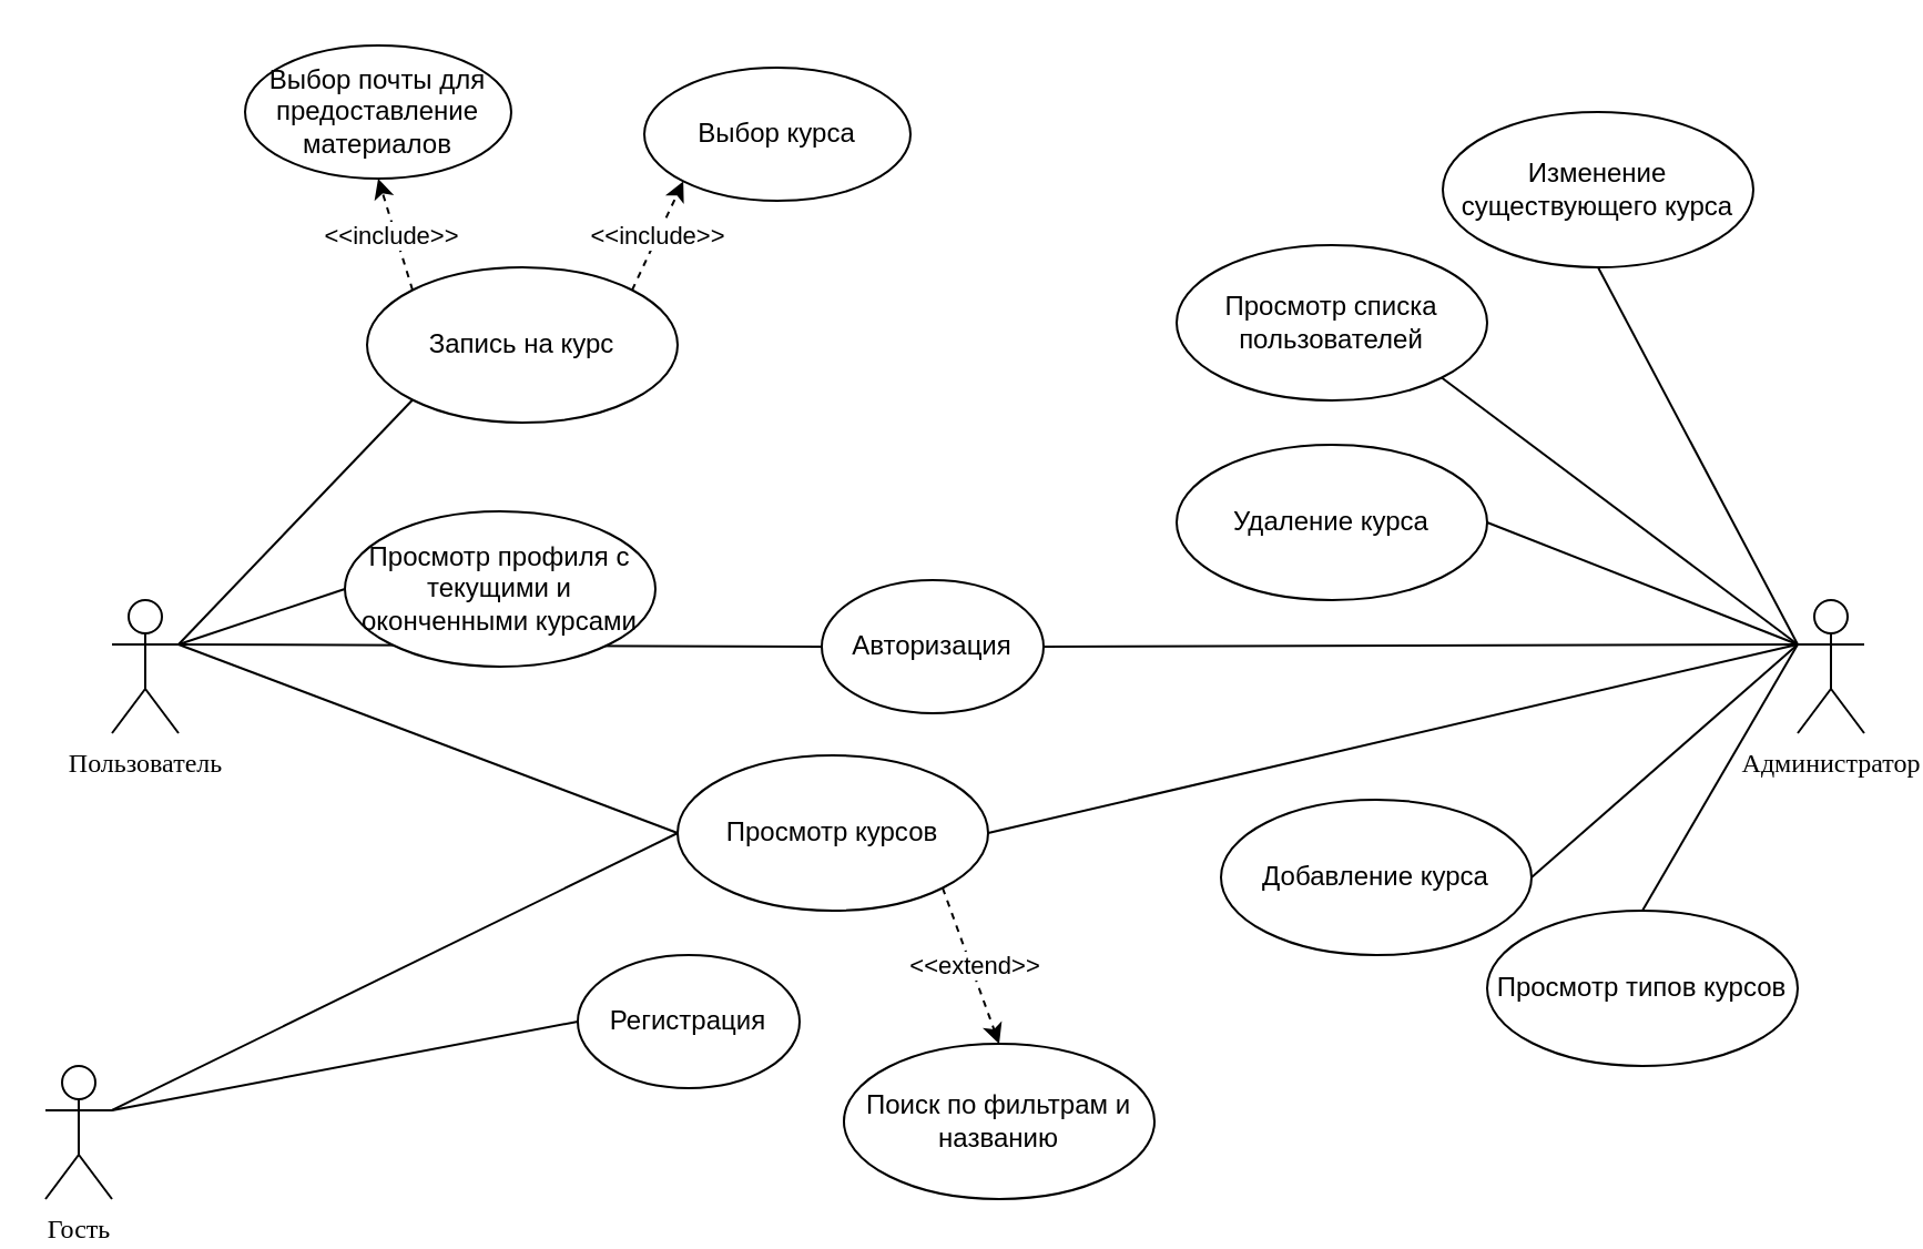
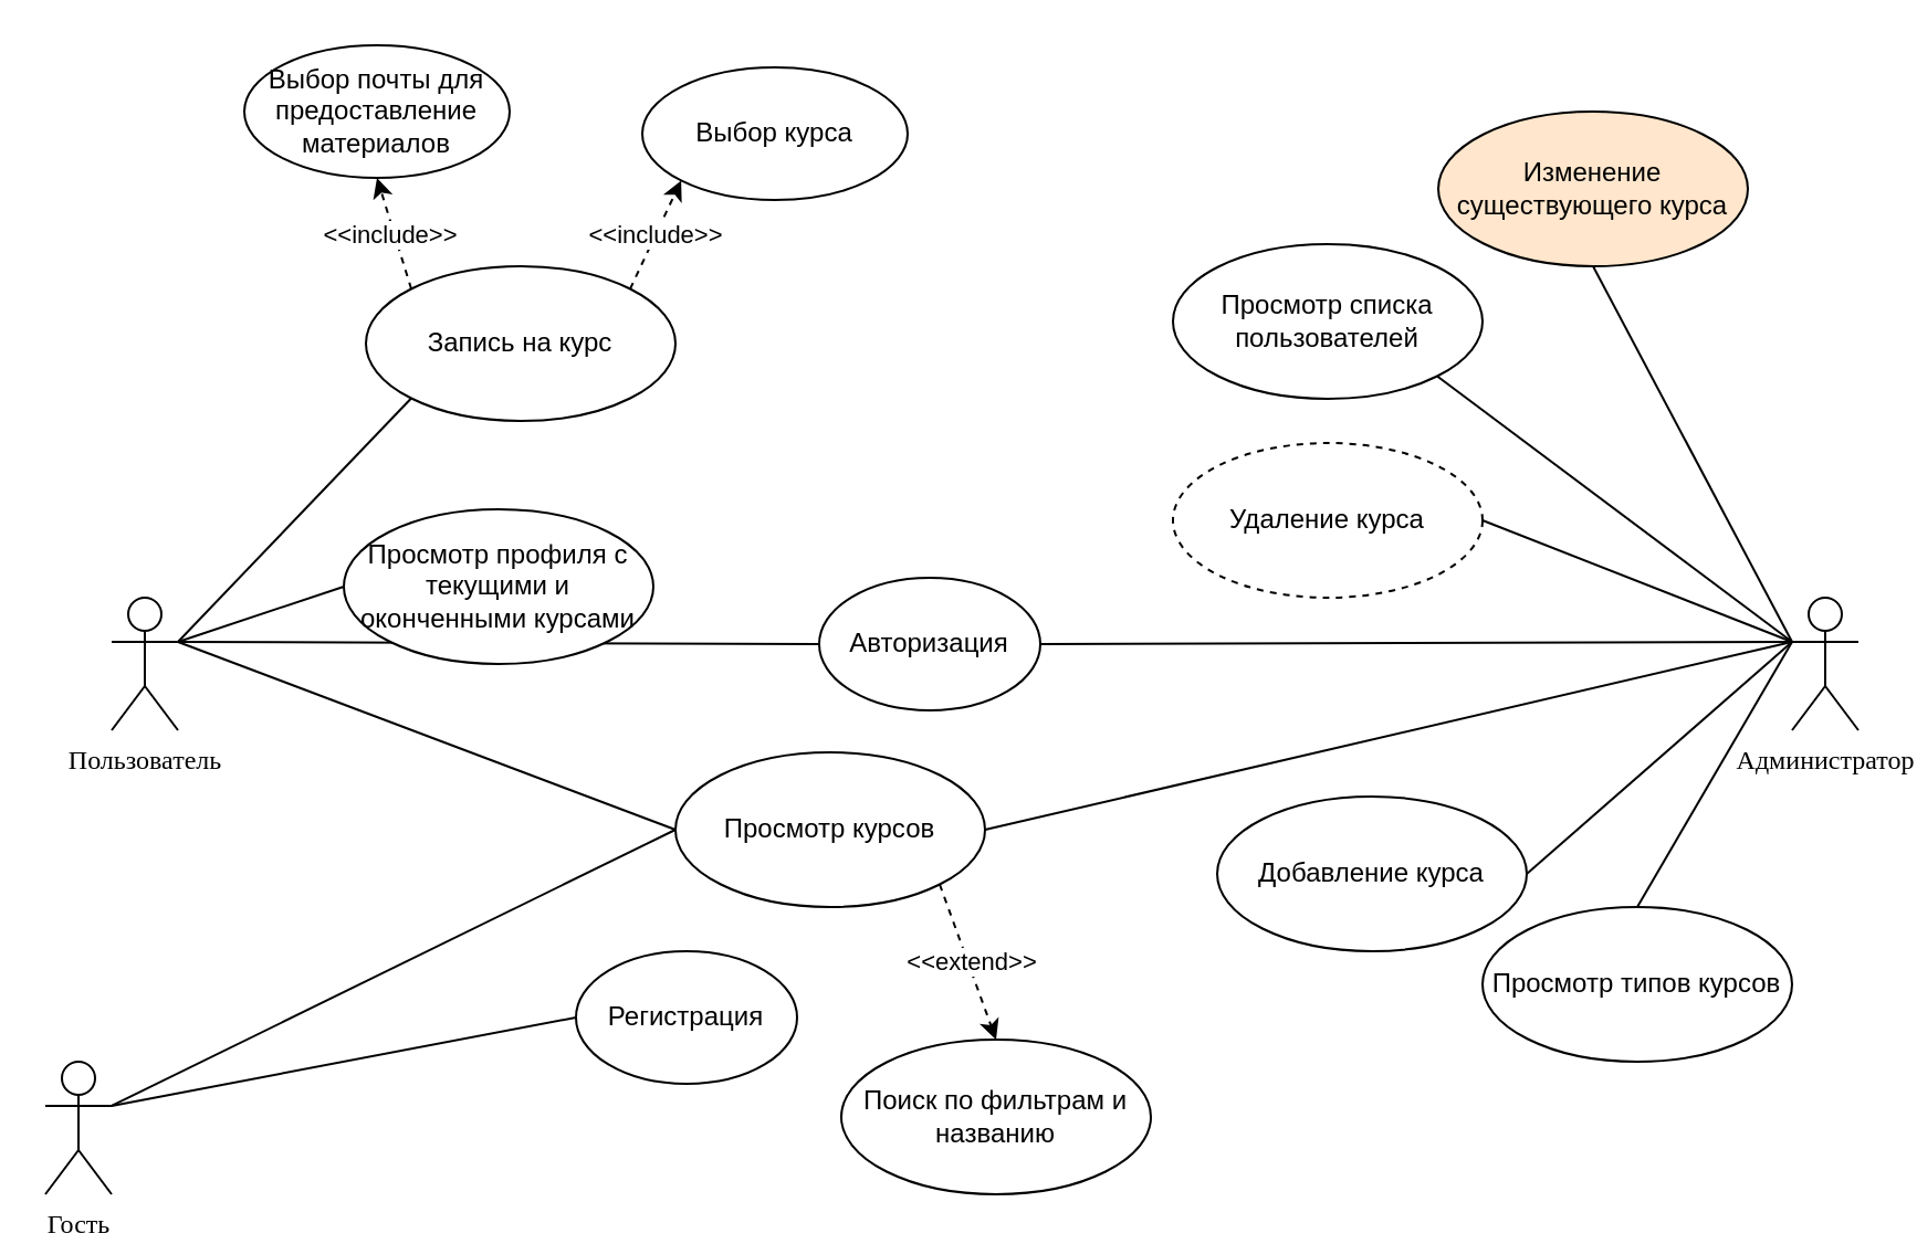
- <mxCell id="29" value="Изменение существующего курса" style="ellipse;whiteSpace=wrap;html=1;" vertex="1" parent="1"><mxGeometry x="650" y="50" width="140" height="70" as="geometry" /></mxCell>
+ <mxCell id="29" value="Изменение существующего курса" style="ellipse;whiteSpace=wrap;html=1;fillColor=#ffe6cc;" vertex="1" parent="1"><mxGeometry x="650" y="50" width="140" height="70" as="geometry" /></mxCell>
- <mxCell id="33" value="Удаление курса" style="ellipse;whiteSpace=wrap;html=1;" vertex="1" parent="1"><mxGeometry x="530" y="200" width="140" height="70" as="geometry" /></mxCell>
+ <mxCell id="33" value="Удаление курса" style="ellipse;whiteSpace=wrap;html=1;dashed=1;" vertex="1" parent="1"><mxGeometry x="530" y="200" width="140" height="70" as="geometry" /></mxCell>
